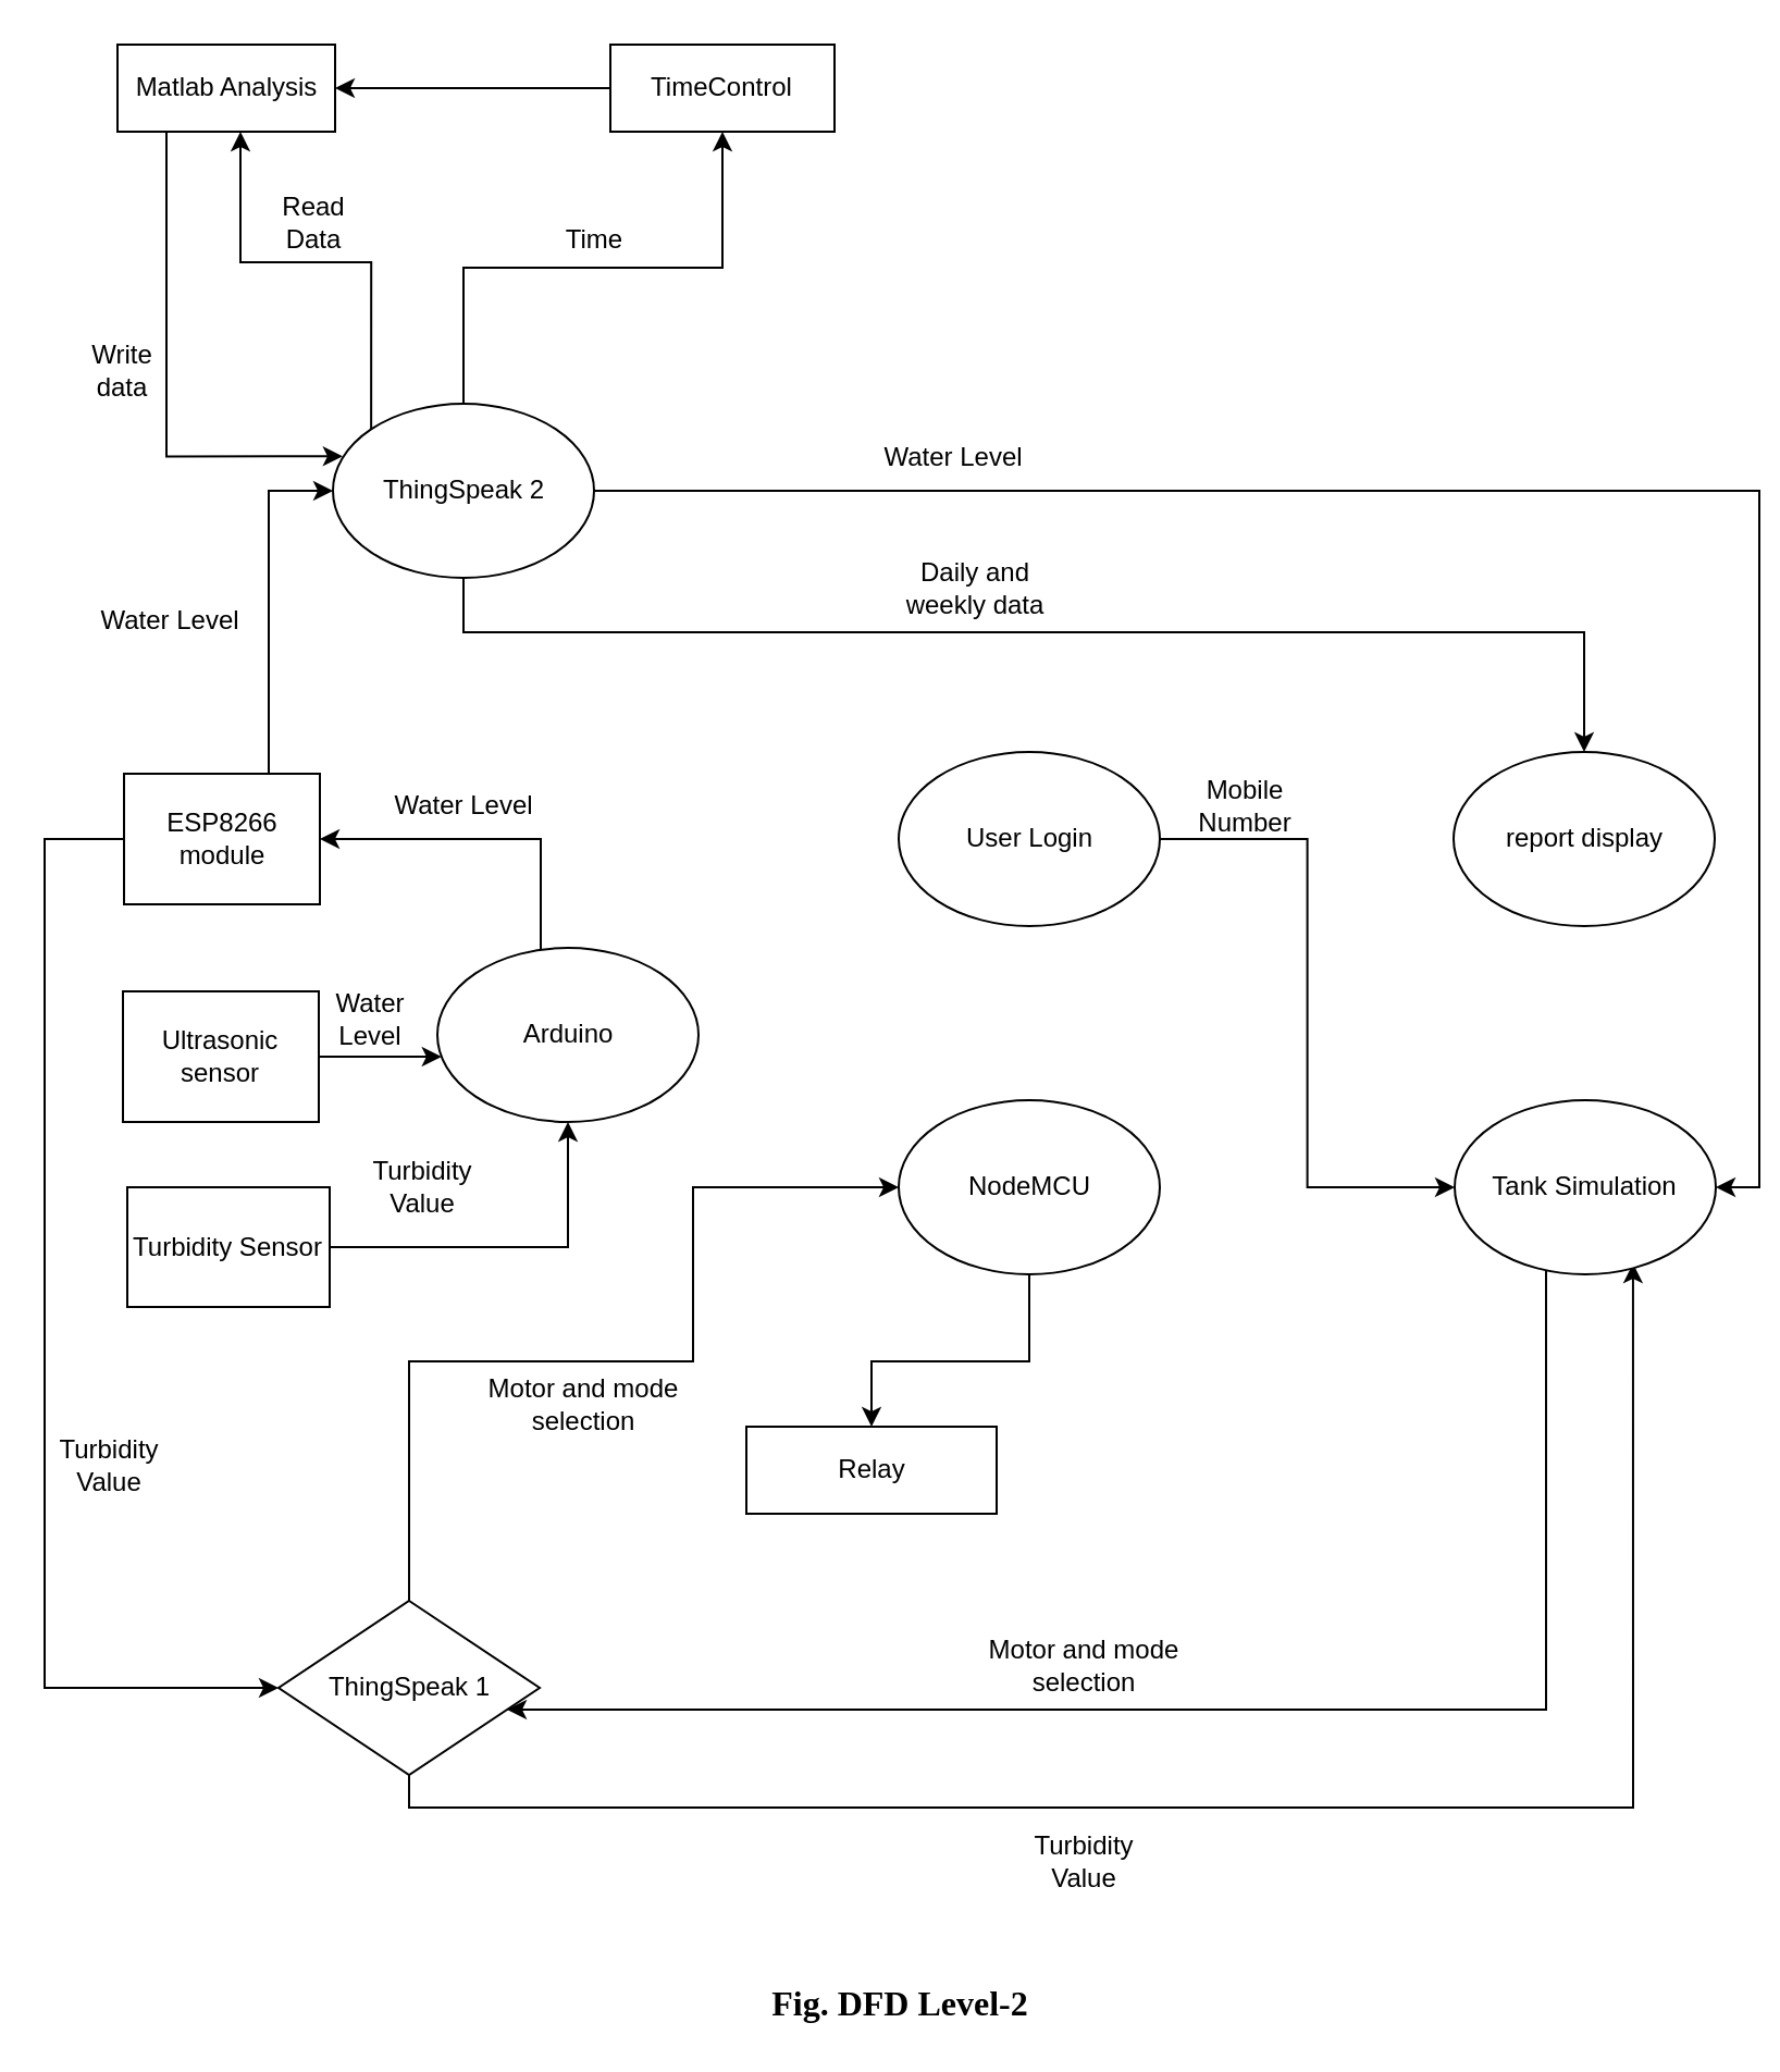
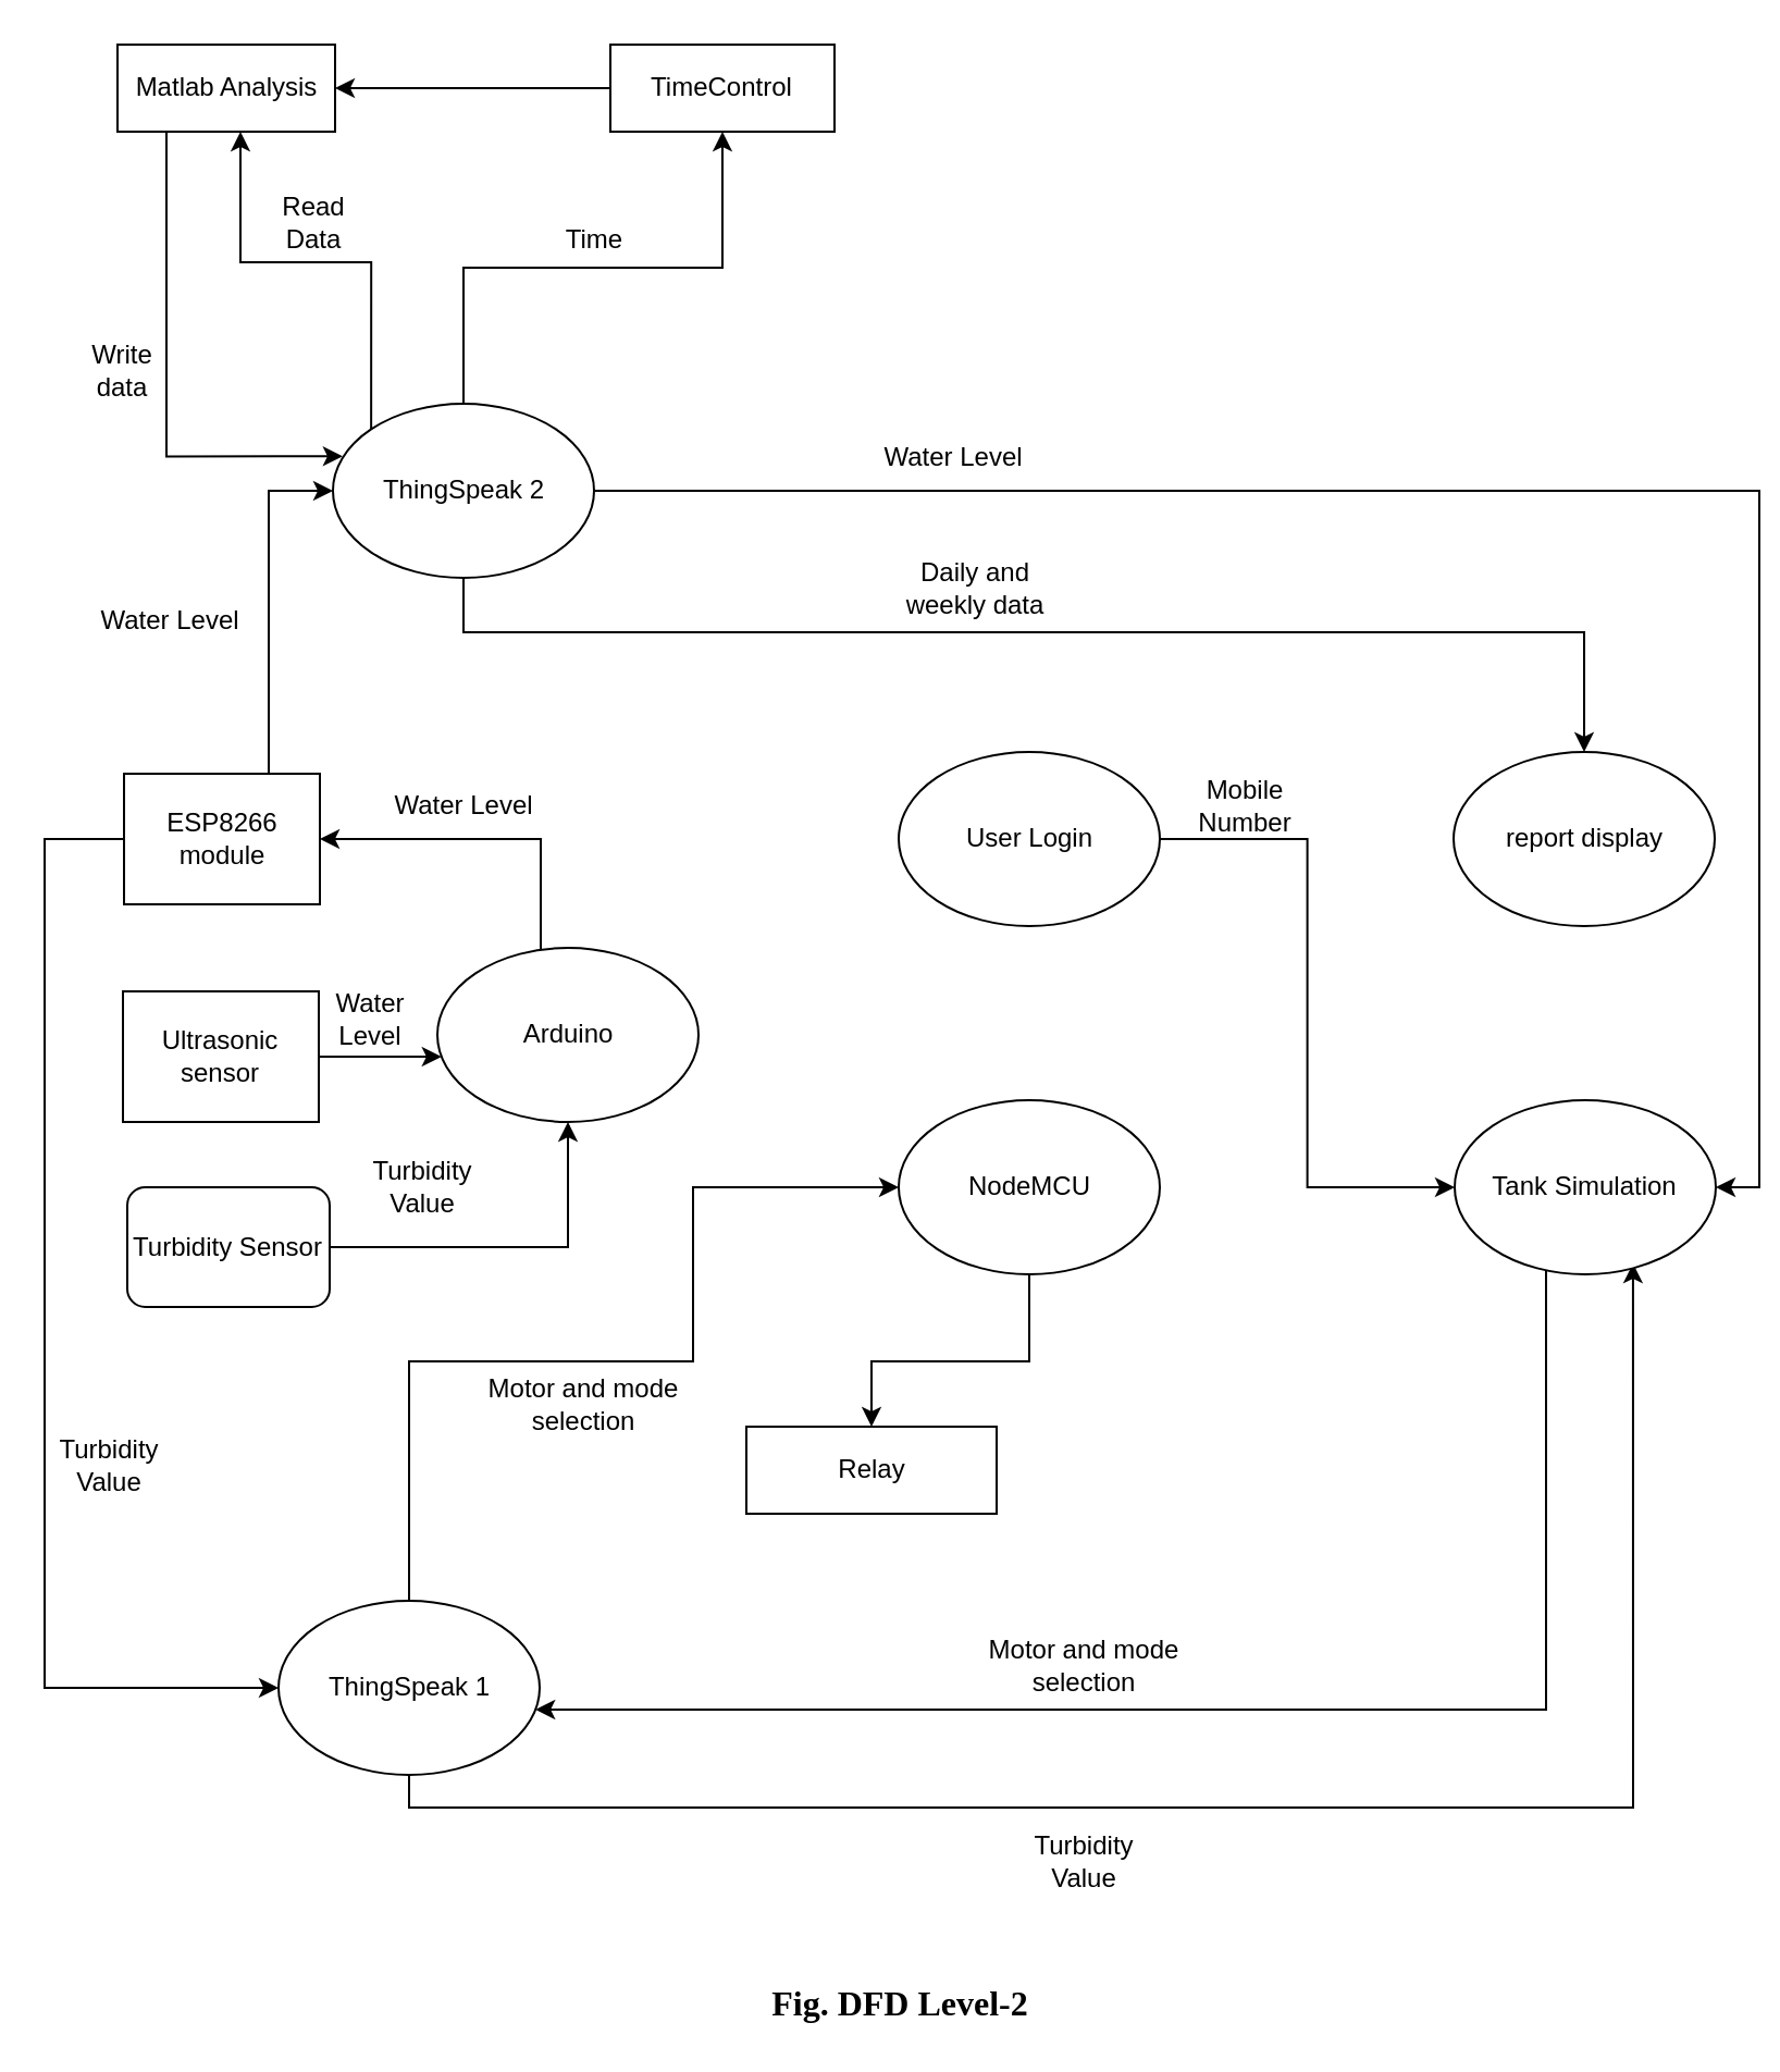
- <mxCell id="39" value="Turbidity Sensor" style="rounded=0;whiteSpace=wrap;html=1;" vertex="1" parent="1"><mxGeometry x="58" y="545" width="93" height="55" as="geometry" /></mxCell>
+ <mxCell id="39" value="Turbidity Sensor" style="whiteSpace=wrap;html=1;rounded=1;" vertex="1" parent="1"><mxGeometry x="58" y="545" width="93" height="55" as="geometry" /></mxCell>
- <mxCell id="19" value="ThingSpeak 1" style="rhombus;whiteSpace=wrap;html=1;" parent="1" vertex="1"><mxGeometry x="127.5" y="735" width="120" height="80" as="geometry" /></mxCell>
+ <mxCell id="19" value="ThingSpeak 1" style="ellipse;whiteSpace=wrap;html=1;" parent="1" vertex="1"><mxGeometry x="127.5" y="735" width="120" height="80" as="geometry" /></mxCell>
